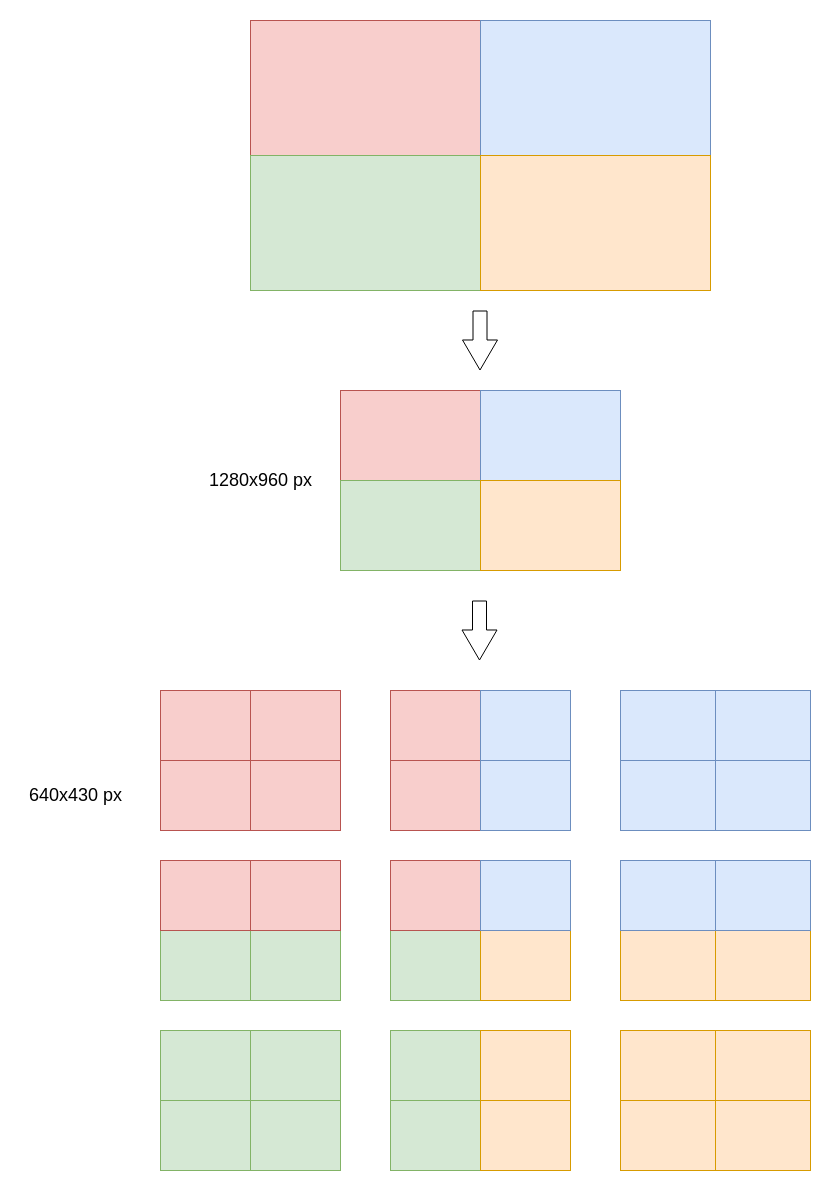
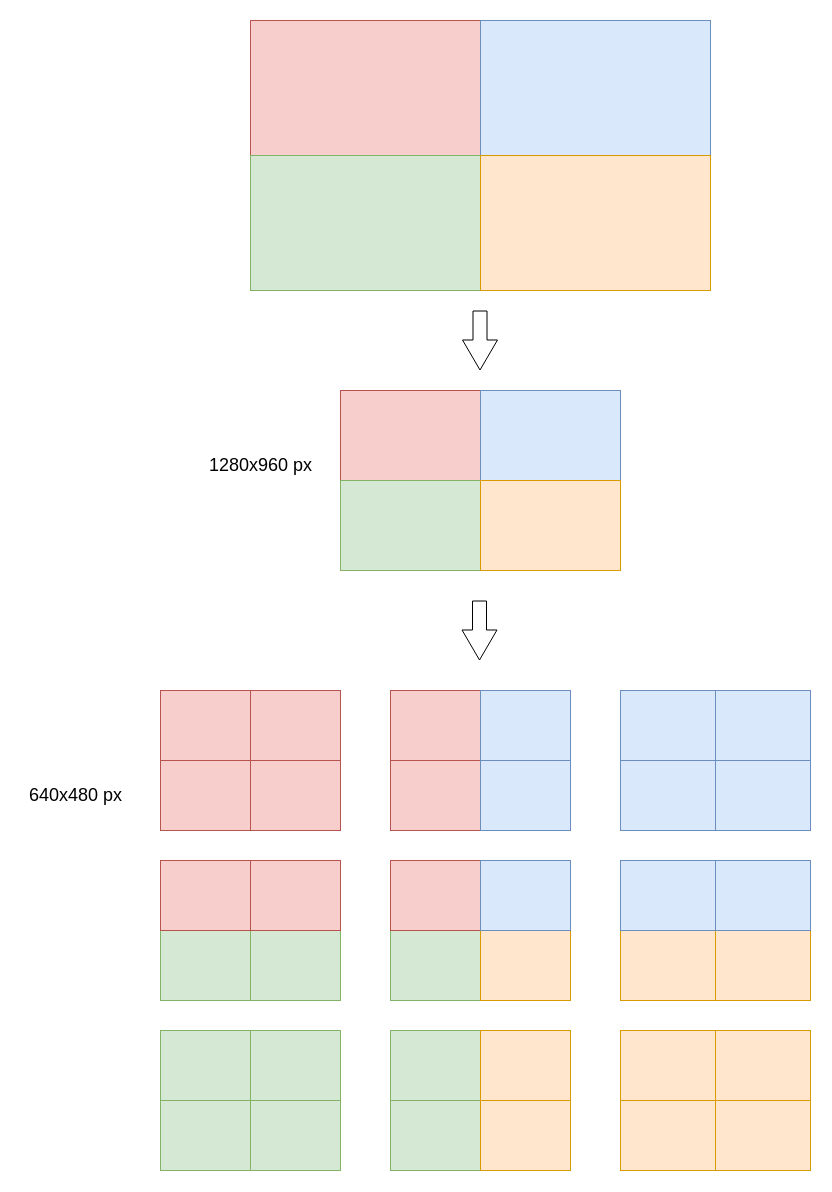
- <mxCell id="5" value="1280x960 px" style="text;html=1;align=center;verticalAlign=middle;resizable=0;points=[];autosize=1;strokeColor=none;fontSize=18;" vertex="1" parent="1"><mxGeometry x="200" y="465" width="120" height="30" as="geometry" /></mxCell>
+ <mxCell id="5" value="1280x960 px" style="text;html=1;align=center;verticalAlign=middle;resizable=0;points=[];autosize=1;strokeColor=none;fontSize=18;" vertex="1" parent="1"><mxGeometry x="200" y="450" width="120" height="30" as="geometry" /></mxCell>
- <mxCell id="50" value="640x430 px" style="text;html=1;align=center;verticalAlign=middle;resizable=0;points=[];autosize=1;strokeColor=none;fontSize=18;" vertex="1" parent="1"><mxGeometry y="780" width="110" height="30" as="geometry" x="20" /></mxCell>
+ <mxCell id="50" value="640x480 px" style="text;html=1;align=center;verticalAlign=middle;resizable=0;points=[];autosize=1;strokeColor=none;fontSize=18;" vertex="1" parent="1"><mxGeometry y="780" width="110" height="30" as="geometry" x="20" /></mxCell>
